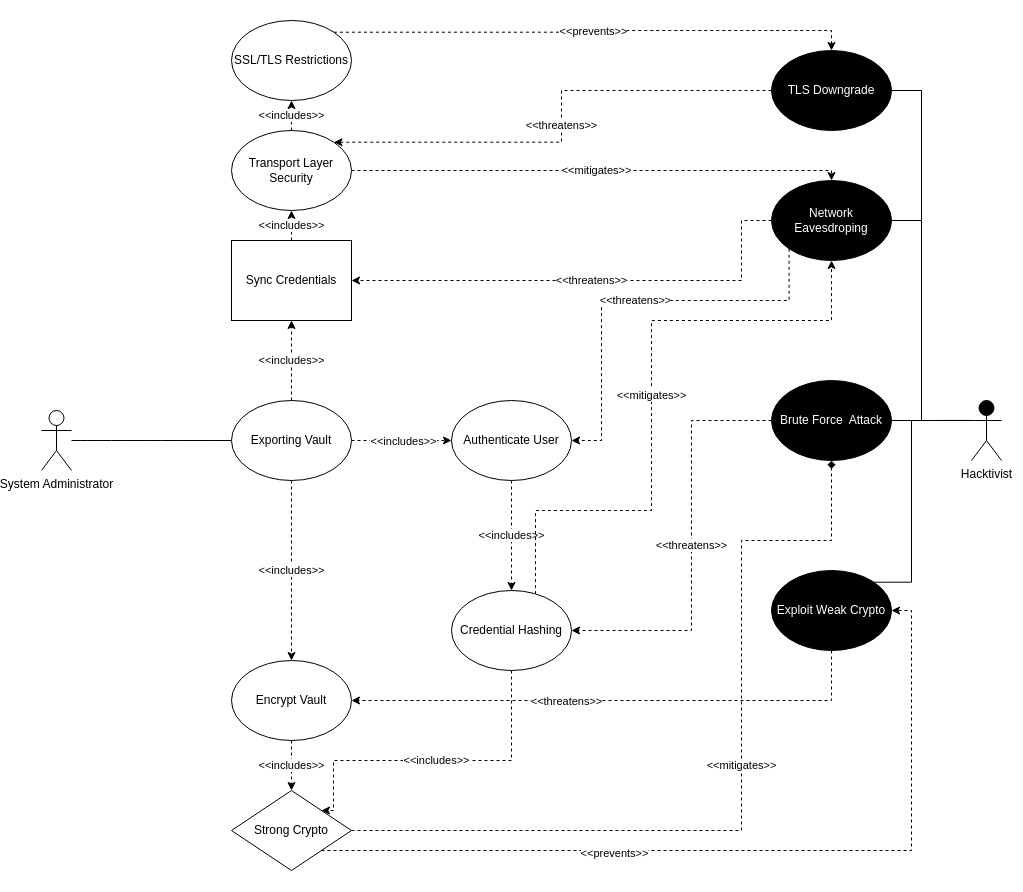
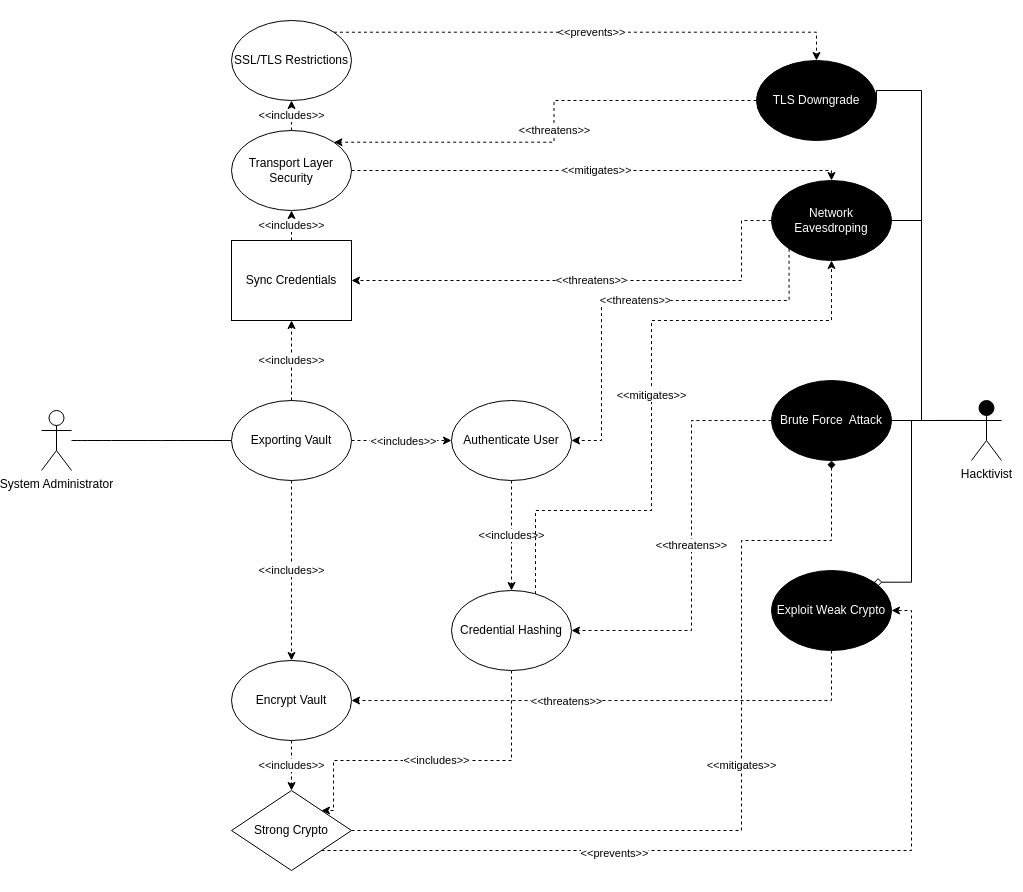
- <mxCell id="39" value="&lt;font color=&quot;#FFFFFF&quot;&gt;TLS Downgrade&lt;/font&gt;" style="ellipse;whiteSpace=wrap;html=1;fillColor=#000000;" vertex="1" parent="1"><mxGeometry x="750" y="50" width="120" height="80" as="geometry" /></mxCell>
+ <mxCell id="39" value="&lt;font color=&quot;#FFFFFF&quot;&gt;TLS Downgrade&lt;/font&gt;" style="ellipse;whiteSpace=wrap;html=1;fillColor=#000000;" vertex="1" parent="1"><mxGeometry x="735" y="60" width="120" height="80" as="geometry" /></mxCell>
- <mxCell id="15" style="rounded=0;orthogonalLoop=1;jettySize=auto;html=1;exitX=0;exitY=0.333;exitDx=0;exitDy=0;exitPerimeter=0;edgeStyle=orthogonalEdgeStyle;entryX=1;entryY=0;entryDx=0;entryDy=0;endArrow=none;endFill=0;" parent="1" source="17" edge="1" target="33"><mxGeometry relative="1" as="geometry"><mxPoint x="870" y="580" as="targetPoint" /><Array as="points"><mxPoint x="890" y="420" /><mxPoint x="890" y="582" /></Array></mxGeometry></mxCell>
+ <mxCell id="15" style="rounded=0;orthogonalLoop=1;jettySize=auto;html=1;exitX=0;exitY=0.333;exitDx=0;exitDy=0;exitPerimeter=0;edgeStyle=orthogonalEdgeStyle;entryX=1;entryY=0;entryDx=0;entryDy=0;endArrow=diamond;endFill=0;" parent="1" source="17" edge="1" target="33"><mxGeometry relative="1" as="geometry"><mxPoint x="870" y="580" as="targetPoint" /><Array as="points"><mxPoint x="890" y="420" /><mxPoint x="890" y="582" /></Array></mxGeometry></mxCell>
